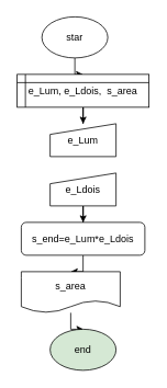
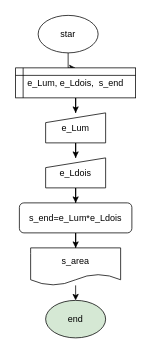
- <mxCell id="5" value="e_Lum, e_Ldois,&amp;nbsp; s_area" style="shape=internalStorage;whiteSpace=wrap;html=1;backgroundOutline=1;dx=10;dy=10;" vertex="1" parent="1"><mxGeometry x="20" y="90" width="160" height="40" as="geometry" /></mxCell>
+ <mxCell id="5" value="e_Lum, e_Ldois,&amp;nbsp; s_end" style="shape=internalStorage;whiteSpace=wrap;html=1;backgroundOutline=1;dx=10;dy=10;" vertex="1" parent="1"><mxGeometry x="20" y="90" width="160" height="40" as="geometry" /></mxCell>
+ <mxCell id="6" style="edgeStyle=orthogonalEdgeStyle;rounded=0;orthogonalLoop=1;jettySize=auto;html=1;entryX=0.5;entryY=0;entryDx=0;entryDy=0;" edge="1" parent="1" source="7" target="14"><mxGeometry relative="1" as="geometry" /></mxCell>
- <mxCell id="11" value="s_area" style="shape=document;whiteSpace=wrap;html=1;boundedLbl=1;" vertex="1" parent="1"><mxGeometry x="25" y="330" width="120" height="50" as="geometry" /></mxCell>
+ <mxCell id="11" value="s_area" style="shape=document;whiteSpace=wrap;html=1;boundedLbl=1;" vertex="1" parent="1"><mxGeometry x="40" y="330" width="120" height="50" as="geometry" /></mxCell>
